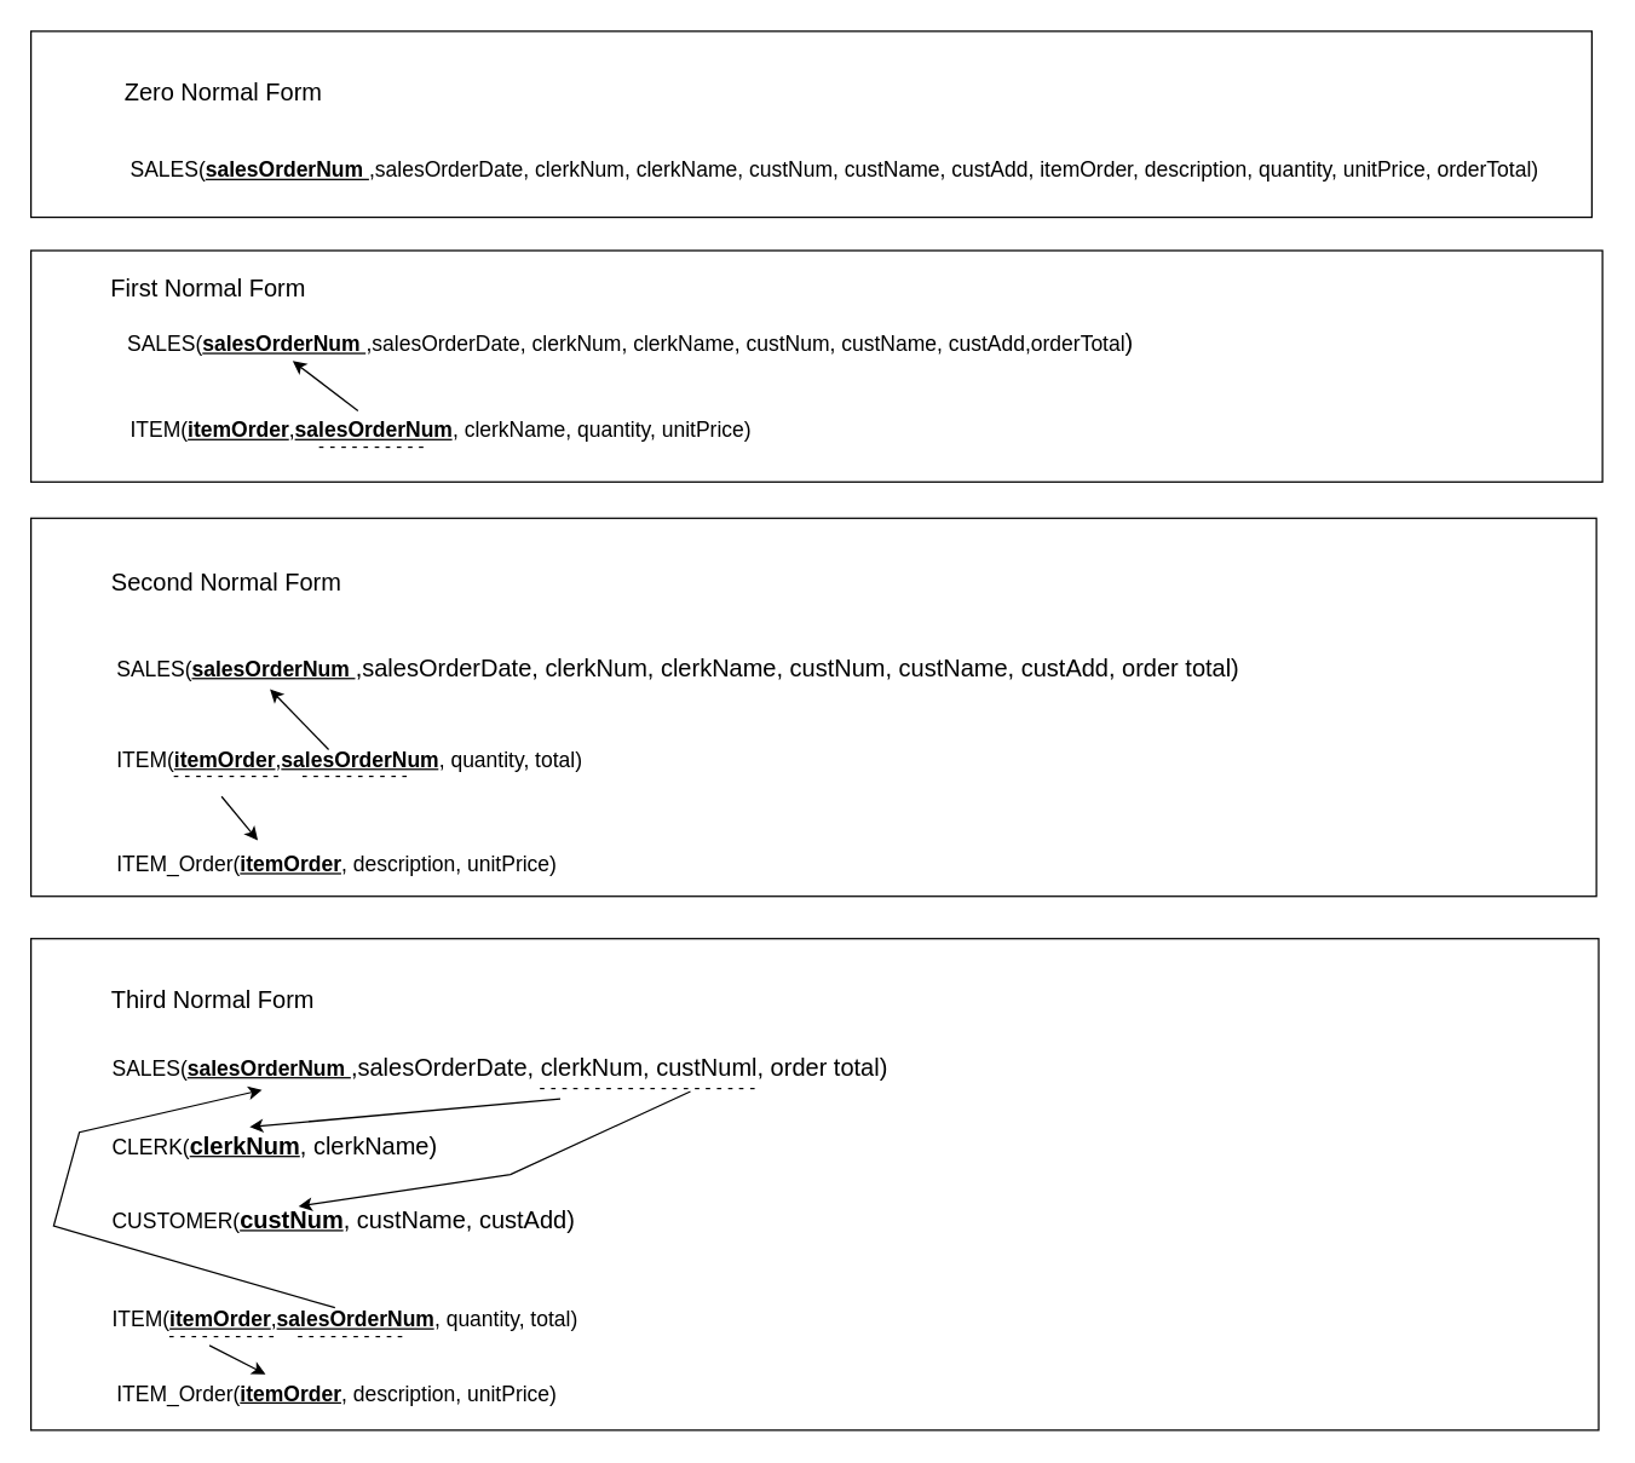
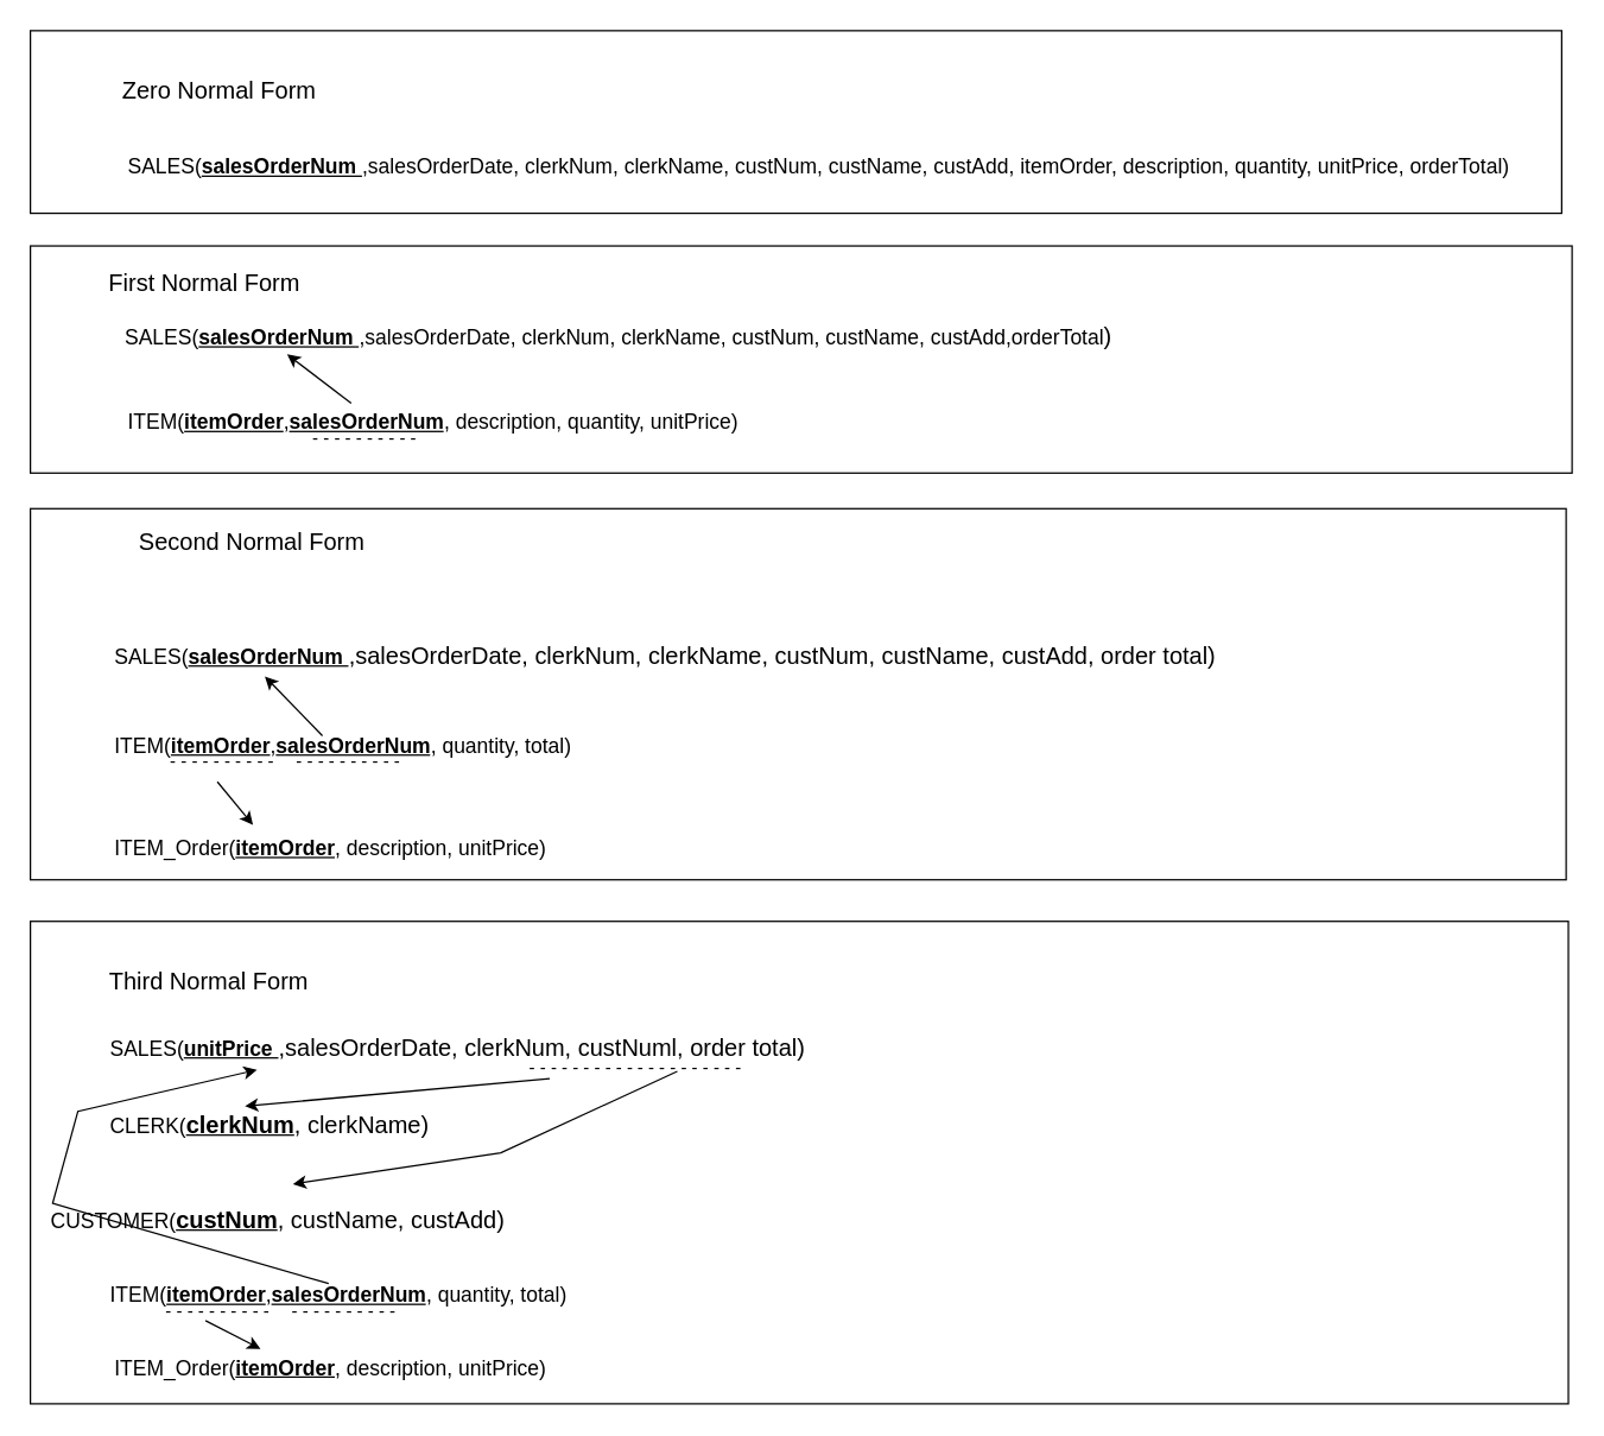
- <mxCell id="5" value="&lt;font style=&quot;font-size: 14px;&quot;&gt;&lt;font style=&quot;border-color: var(--border-color); color: rgb(0, 0, 0); font-family: Helvetica; font-style: normal; font-variant-ligatures: normal; font-variant-caps: normal; font-weight: 400; letter-spacing: normal; orphans: 2; text-align: center; text-indent: 0px; text-transform: none; widows: 2; word-spacing: 0px; -webkit-text-stroke-width: 0px; background-color: rgb(255, 255, 255); text-decoration-thickness: initial; text-decoration-style: initial; text-decoration-color: initial;&quot;&gt;ITEM(&lt;b style=&quot;border-color: var(--border-color);&quot;&gt;&lt;u style=&quot;border-color: var(--border-color);&quot;&gt;itemOrder&lt;/u&gt;&lt;/b&gt;,&lt;/font&gt;&lt;u style=&quot;border-color: var(--border-color); color: rgb(0, 0, 0); font-family: Helvetica; font-style: normal; font-variant-ligatures: normal; font-variant-caps: normal; letter-spacing: normal; orphans: 2; text-align: center; text-indent: 0px; text-transform: none; widows: 2; word-spacing: 0px; -webkit-text-stroke-width: 0px; background-color: rgb(255, 255, 255); font-weight: bold;&quot;&gt;salesOrderNum&lt;/u&gt;&lt;font style=&quot;border-color: var(--border-color); color: rgb(0, 0, 0); font-family: Helvetica; font-style: normal; font-variant-ligatures: normal; font-variant-caps: normal; font-weight: 400; letter-spacing: normal; orphans: 2; text-align: center; text-indent: 0px; text-transform: none; widows: 2; word-spacing: 0px; -webkit-text-stroke-width: 0px; background-color: rgb(255, 255, 255); text-decoration-thickness: initial; text-decoration-style: initial; text-decoration-color: initial;&quot;&gt;, clerkName, quantity, unitPrice)&lt;/font&gt;&lt;/font&gt;" style="text;whiteSpace=wrap;html=1;" vertex="1" parent="1"><mxGeometry x="84" y="269" width="464" height="39" as="geometry" /></mxCell>
+ <mxCell id="5" value="&lt;font style=&quot;font-size: 14px;&quot;&gt;&lt;font style=&quot;border-color: var(--border-color); color: rgb(0, 0, 0); font-family: Helvetica; font-style: normal; font-variant-ligatures: normal; font-variant-caps: normal; font-weight: 400; letter-spacing: normal; orphans: 2; text-align: center; text-indent: 0px; text-transform: none; widows: 2; word-spacing: 0px; -webkit-text-stroke-width: 0px; background-color: rgb(255, 255, 255); text-decoration-thickness: initial; text-decoration-style: initial; text-decoration-color: initial;&quot;&gt;ITEM(&lt;b style=&quot;border-color: var(--border-color);&quot;&gt;&lt;u style=&quot;border-color: var(--border-color);&quot;&gt;itemOrder&lt;/u&gt;&lt;/b&gt;,&lt;/font&gt;&lt;u style=&quot;border-color: var(--border-color); color: rgb(0, 0, 0); font-family: Helvetica; font-style: normal; font-variant-ligatures: normal; font-variant-caps: normal; letter-spacing: normal; orphans: 2; text-align: center; text-indent: 0px; text-transform: none; widows: 2; word-spacing: 0px; -webkit-text-stroke-width: 0px; background-color: rgb(255, 255, 255); font-weight: bold;&quot;&gt;salesOrderNum&lt;/u&gt;&lt;font style=&quot;border-color: var(--border-color); color: rgb(0, 0, 0); font-family: Helvetica; font-style: normal; font-variant-ligatures: normal; font-variant-caps: normal; font-weight: 400; letter-spacing: normal; orphans: 2; text-align: center; text-indent: 0px; text-transform: none; widows: 2; word-spacing: 0px; -webkit-text-stroke-width: 0px; background-color: rgb(255, 255, 255); text-decoration-thickness: initial; text-decoration-style: initial; text-decoration-color: initial;&quot;&gt;, description, quantity, unitPrice)&lt;/font&gt;&lt;/font&gt;" style="text;whiteSpace=wrap;html=1;" vertex="1" parent="1"><mxGeometry x="84" y="269" width="464" height="39" as="geometry" /></mxCell>
- <mxCell id="8" value="&lt;font size=&quot;3&quot;&gt;Second Normal Form&lt;/font&gt;" style="text;html=1;align=center;verticalAlign=middle;resizable=0;points=[];autosize=1;strokeColor=none;fillColor=none;" vertex="1" parent="1"><mxGeometry x="64" y="368" width="170" height="31" as="geometry" /></mxCell>
+ <mxCell id="8" value="&lt;font size=&quot;3&quot;&gt;Second Normal Form&lt;/font&gt;" style="text;html=1;align=center;verticalAlign=middle;resizable=0;points=[];autosize=1;strokeColor=none;fillColor=none;" vertex="1" parent="1"><mxGeometry x="84" y="348" width="170" height="31" as="geometry" /></mxCell>
- <mxCell id="15" value="&lt;font style=&quot;font-size: 14px;&quot;&gt;&lt;span style=&quot;color: rgb(0, 0, 0); font-family: Helvetica; font-style: normal; font-variant-ligatures: normal; font-variant-caps: normal; font-weight: 400; letter-spacing: normal; orphans: 2; text-align: center; text-indent: 0px; text-transform: none; widows: 2; word-spacing: 0px; -webkit-text-stroke-width: 0px; background-color: rgb(255, 255, 255); text-decoration-thickness: initial; text-decoration-style: initial; text-decoration-color: initial; float: none; display: inline !important;&quot;&gt;SALES(&lt;/span&gt;&lt;u style=&quot;border-color: var(--border-color); color: rgb(0, 0, 0); font-family: Helvetica; font-style: normal; font-variant-ligatures: normal; font-variant-caps: normal; letter-spacing: normal; orphans: 2; text-align: center; text-indent: 0px; text-transform: none; widows: 2; word-spacing: 0px; -webkit-text-stroke-width: 0px; background-color: rgb(255, 255, 255); font-weight: bold;&quot;&gt;salesOrderNum&amp;nbsp;&lt;/u&gt;&lt;/font&gt;&lt;span style=&quot;color: rgb(0, 0, 0); font-family: Helvetica; font-style: normal; font-variant-ligatures: normal; font-variant-caps: normal; letter-spacing: normal; orphans: 2; text-align: center; text-indent: 0px; text-transform: none; widows: 2; word-spacing: 0px; -webkit-text-stroke-width: 0px; background-color: rgb(255, 255, 255); text-decoration-thickness: initial; text-decoration-style: initial; text-decoration-color: initial; float: none; display: inline !important;&quot;&gt;&lt;font style=&quot;&quot;&gt;&lt;font size=&quot;3&quot; style=&quot;&quot;&gt;,salesOrderDate, clerkNum, custNuml, order total)&lt;br&gt;&lt;br&gt;&lt;br&gt;&lt;br&gt;&lt;/font&gt;&lt;/font&gt;&lt;br&gt;&lt;/span&gt;" style="text;whiteSpace=wrap;html=1;" vertex="1" parent="1"><mxGeometry x="72" y="689" width="690" height="45" as="geometry" /></mxCell>
+ <mxCell id="15" value="&lt;font style=&quot;font-size: 14px;&quot;&gt;&lt;span style=&quot;color: rgb(0, 0, 0); font-family: Helvetica; font-style: normal; font-variant-ligatures: normal; font-variant-caps: normal; font-weight: 400; letter-spacing: normal; orphans: 2; text-align: center; text-indent: 0px; text-transform: none; widows: 2; word-spacing: 0px; -webkit-text-stroke-width: 0px; background-color: rgb(255, 255, 255); text-decoration-thickness: initial; text-decoration-style: initial; text-decoration-color: initial; float: none; display: inline !important;&quot;&gt;SALES(&lt;/span&gt;&lt;u style=&quot;border-color: var(--border-color); color: rgb(0, 0, 0); font-family: Helvetica; font-style: normal; font-variant-ligatures: normal; font-variant-caps: normal; letter-spacing: normal; orphans: 2; text-align: center; text-indent: 0px; text-transform: none; widows: 2; word-spacing: 0px; -webkit-text-stroke-width: 0px; background-color: rgb(255, 255, 255); font-weight: bold;&quot;&gt;unitPrice&amp;nbsp;&lt;/u&gt;&lt;/font&gt;&lt;span style=&quot;color: rgb(0, 0, 0); font-family: Helvetica; font-style: normal; font-variant-ligatures: normal; font-variant-caps: normal; letter-spacing: normal; orphans: 2; text-align: center; text-indent: 0px; text-transform: none; widows: 2; word-spacing: 0px; -webkit-text-stroke-width: 0px; background-color: rgb(255, 255, 255); text-decoration-thickness: initial; text-decoration-style: initial; text-decoration-color: initial; float: none; display: inline !important;&quot;&gt;&lt;font style=&quot;&quot;&gt;&lt;font size=&quot;3&quot; style=&quot;&quot;&gt;,salesOrderDate, clerkNum, custNuml, order total)&lt;br&gt;&lt;br&gt;&lt;br&gt;&lt;br&gt;&lt;/font&gt;&lt;/font&gt;&lt;br&gt;&lt;/span&gt;" style="text;whiteSpace=wrap;html=1;" vertex="1" parent="1"><mxGeometry x="72" y="689" width="690" height="45" as="geometry" /></mxCell>
- <mxCell id="16" value="&lt;font style=&quot;font-size: 14px;&quot;&gt;&lt;span style=&quot;color: rgb(0, 0, 0); font-family: Helvetica; font-style: normal; font-variant-ligatures: normal; font-variant-caps: normal; font-weight: 400; letter-spacing: normal; orphans: 2; text-align: center; text-indent: 0px; text-transform: none; widows: 2; word-spacing: 0px; -webkit-text-stroke-width: 0px; background-color: rgb(255, 255, 255); text-decoration-thickness: initial; text-decoration-style: initial; text-decoration-color: initial; float: none; display: inline !important;&quot;&gt;CUSTOMER(&lt;/span&gt;&lt;/font&gt;&lt;span style=&quot;color: rgb(0, 0, 0); font-family: Helvetica; font-style: normal; font-variant-ligatures: normal; font-variant-caps: normal; letter-spacing: normal; orphans: 2; text-align: center; text-indent: 0px; text-transform: none; widows: 2; word-spacing: 0px; -webkit-text-stroke-width: 0px; background-color: rgb(255, 255, 255); text-decoration-thickness: initial; text-decoration-style: initial; text-decoration-color: initial; float: none; display: inline !important;&quot;&gt;&lt;font style=&quot;&quot;&gt;&lt;font size=&quot;3&quot; style=&quot;&quot;&gt;&lt;u&gt;&lt;b&gt;custNum&lt;/b&gt;&lt;/u&gt;, custName, custAdd)&lt;br&gt;&lt;br&gt;&lt;br&gt;&lt;br&gt;&lt;/font&gt;&lt;/font&gt;&lt;br&gt;&lt;/span&gt;" style="text;whiteSpace=wrap;html=1;" vertex="1" parent="1"><mxGeometry x="72" y="790" width="690" height="45" as="geometry" /></mxCell>
+ <mxCell id="16" value="&lt;font style=&quot;font-size: 14px;&quot;&gt;&lt;span style=&quot;color: rgb(0, 0, 0); font-family: Helvetica; font-style: normal; font-variant-ligatures: normal; font-variant-caps: normal; font-weight: 400; letter-spacing: normal; orphans: 2; text-align: center; text-indent: 0px; text-transform: none; widows: 2; word-spacing: 0px; -webkit-text-stroke-width: 0px; background-color: rgb(255, 255, 255); text-decoration-thickness: initial; text-decoration-style: initial; text-decoration-color: initial; float: none; display: inline !important;&quot;&gt;CUSTOMER(&lt;/span&gt;&lt;/font&gt;&lt;span style=&quot;color: rgb(0, 0, 0); font-family: Helvetica; font-style: normal; font-variant-ligatures: normal; font-variant-caps: normal; letter-spacing: normal; orphans: 2; text-align: center; text-indent: 0px; text-transform: none; widows: 2; word-spacing: 0px; -webkit-text-stroke-width: 0px; background-color: rgb(255, 255, 255); text-decoration-thickness: initial; text-decoration-style: initial; text-decoration-color: initial; float: none; display: inline !important;&quot;&gt;&lt;font style=&quot;&quot;&gt;&lt;font size=&quot;3&quot; style=&quot;&quot;&gt;&lt;u&gt;&lt;b&gt;custNum&lt;/b&gt;&lt;/u&gt;, custName, custAdd)&lt;br&gt;&lt;br&gt;&lt;br&gt;&lt;br&gt;&lt;/font&gt;&lt;/font&gt;&lt;br&gt;&lt;/span&gt;" style="text;whiteSpace=wrap;html=1;" vertex="1" parent="1"><mxGeometry x="32" y="805" width="690" height="45" as="geometry" /></mxCell>
